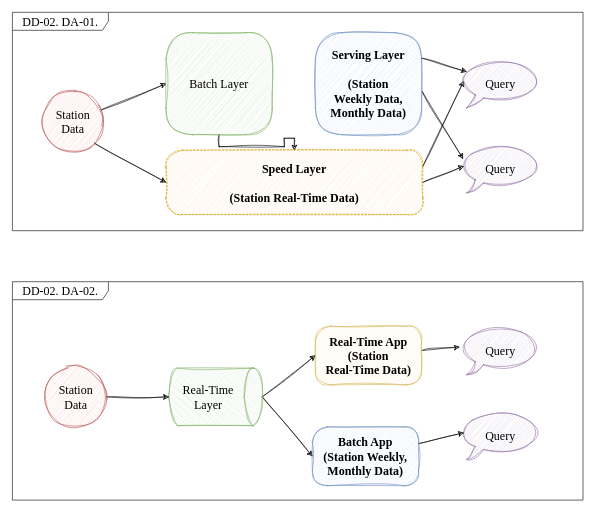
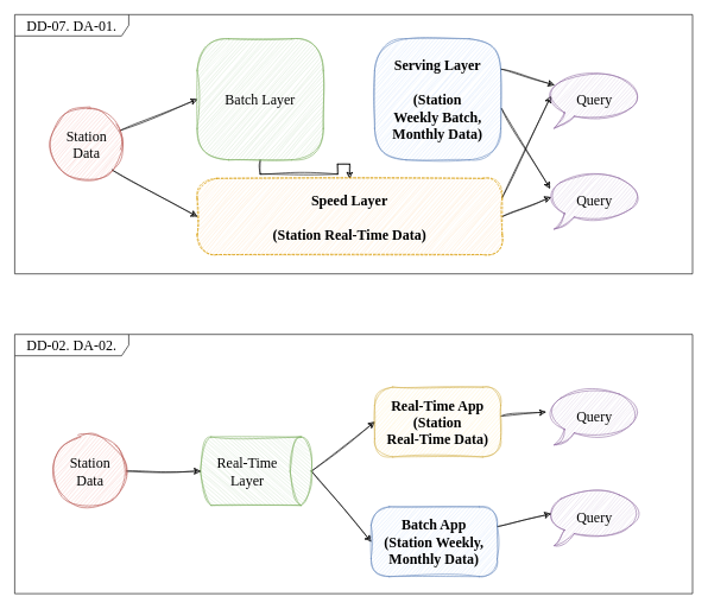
- <mxCell id="2" value="DD-02. DA-01." style="shape=umlFrame;whiteSpace=wrap;html=1;pointerEvents=0;recursiveResize=0;container=0;collapsible=0;width=160;hachureGap=4;fontFamily=Architects Daughter;fontSource=https%3A%2F%2Ffonts.googleapis.com%2Fcss%3Ffamily%3DArchitects%2BDaughter;fontSize=20;movable=1;resizable=1;rotatable=1;deletable=1;editable=1;locked=0;connectable=1;fillColor=default;" parent="1" vertex="1"><mxGeometry x="20" y="20" width="951" height="364" as="geometry" /></mxCell>
+ <mxCell id="2" value="DD-07. DA-01." style="shape=umlFrame;whiteSpace=wrap;html=1;pointerEvents=0;recursiveResize=0;container=0;collapsible=0;width=160;hachureGap=4;fontFamily=Architects Daughter;fontSource=https%3A%2F%2Ffonts.googleapis.com%2Fcss%3Ffamily%3DArchitects%2BDaughter;fontSize=20;movable=1;resizable=1;rotatable=1;deletable=1;editable=1;locked=0;connectable=1;fillColor=default;" parent="1" vertex="1"><mxGeometry x="20" y="20" width="951" height="364" as="geometry" /></mxCell>
- <mxCell id="14" value="Serving Layer&lt;br&gt;&lt;br&gt;(Station&lt;br&gt;Weekly Data, Monthly Data)" style="rounded=1;whiteSpace=wrap;html=1;sketch=1;hachureGap=4;jiggle=2;curveFitting=1;fontFamily=Architects Daughter;fontSource=https%3A%2F%2Ffonts.googleapis.com%2Fcss%3Ffamily%3DArchitects%2BDaughter;fontSize=20;arcSize=26;fillColor=#dae8fc;strokeColor=#6c8ebf;fontStyle=1" parent="1" vertex="1"><mxGeometry x="525" y="54" width="177" height="170" as="geometry" /></mxCell>
+ <mxCell id="14" value="Serving Layer&lt;br&gt;&lt;br&gt;(Station&lt;br&gt;Weekly Batch, Monthly Data)" style="rounded=1;whiteSpace=wrap;html=1;sketch=1;hachureGap=4;jiggle=2;curveFitting=1;fontFamily=Architects Daughter;fontSource=https%3A%2F%2Ffonts.googleapis.com%2Fcss%3Ffamily%3DArchitects%2BDaughter;fontSize=20;arcSize=26;fillColor=#dae8fc;strokeColor=#6c8ebf;fontStyle=1" parent="1" vertex="1"><mxGeometry x="525" y="54" width="177" height="170" as="geometry" /></mxCell>
